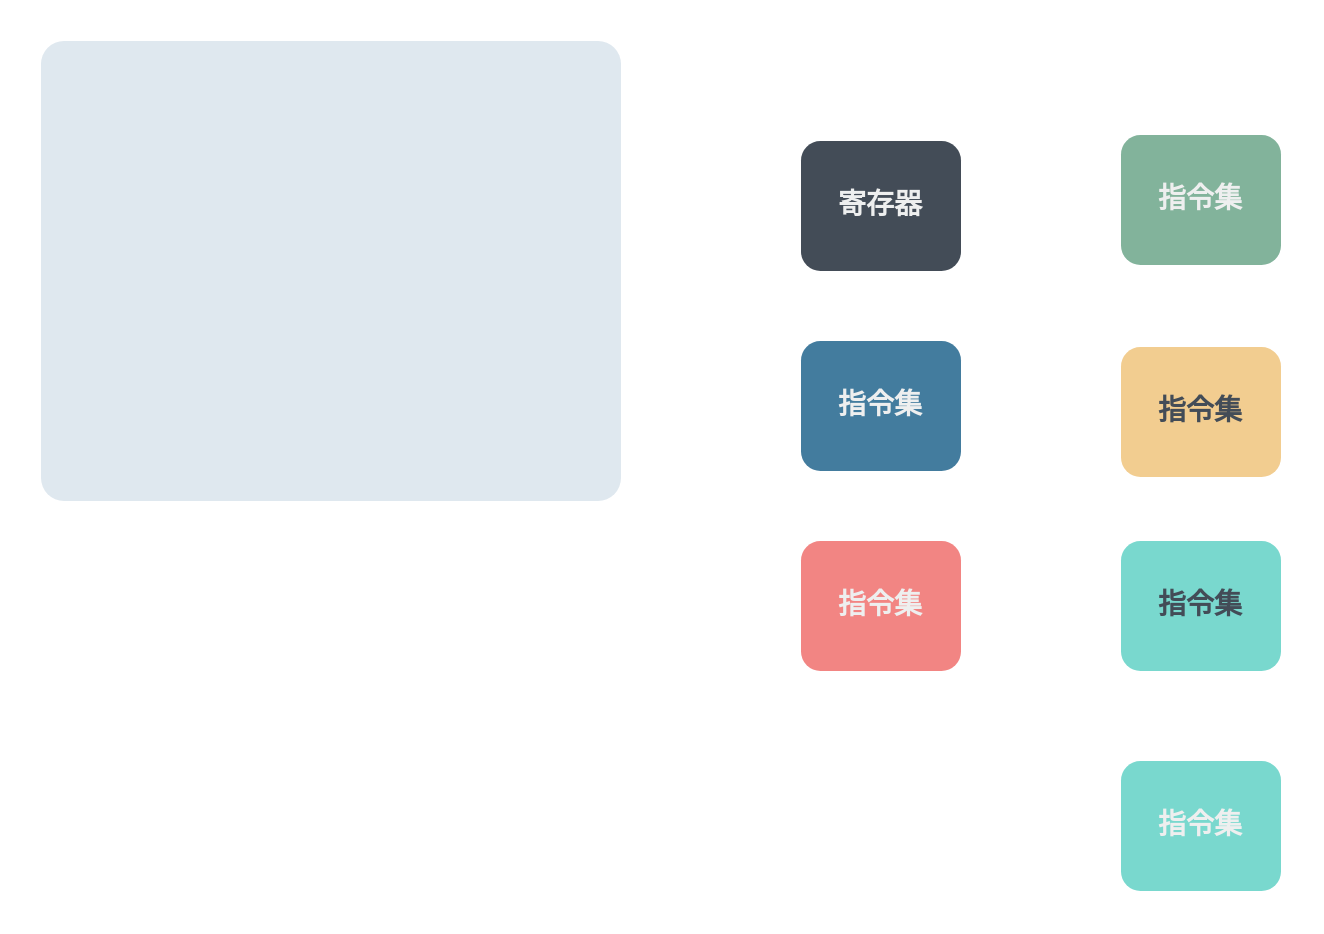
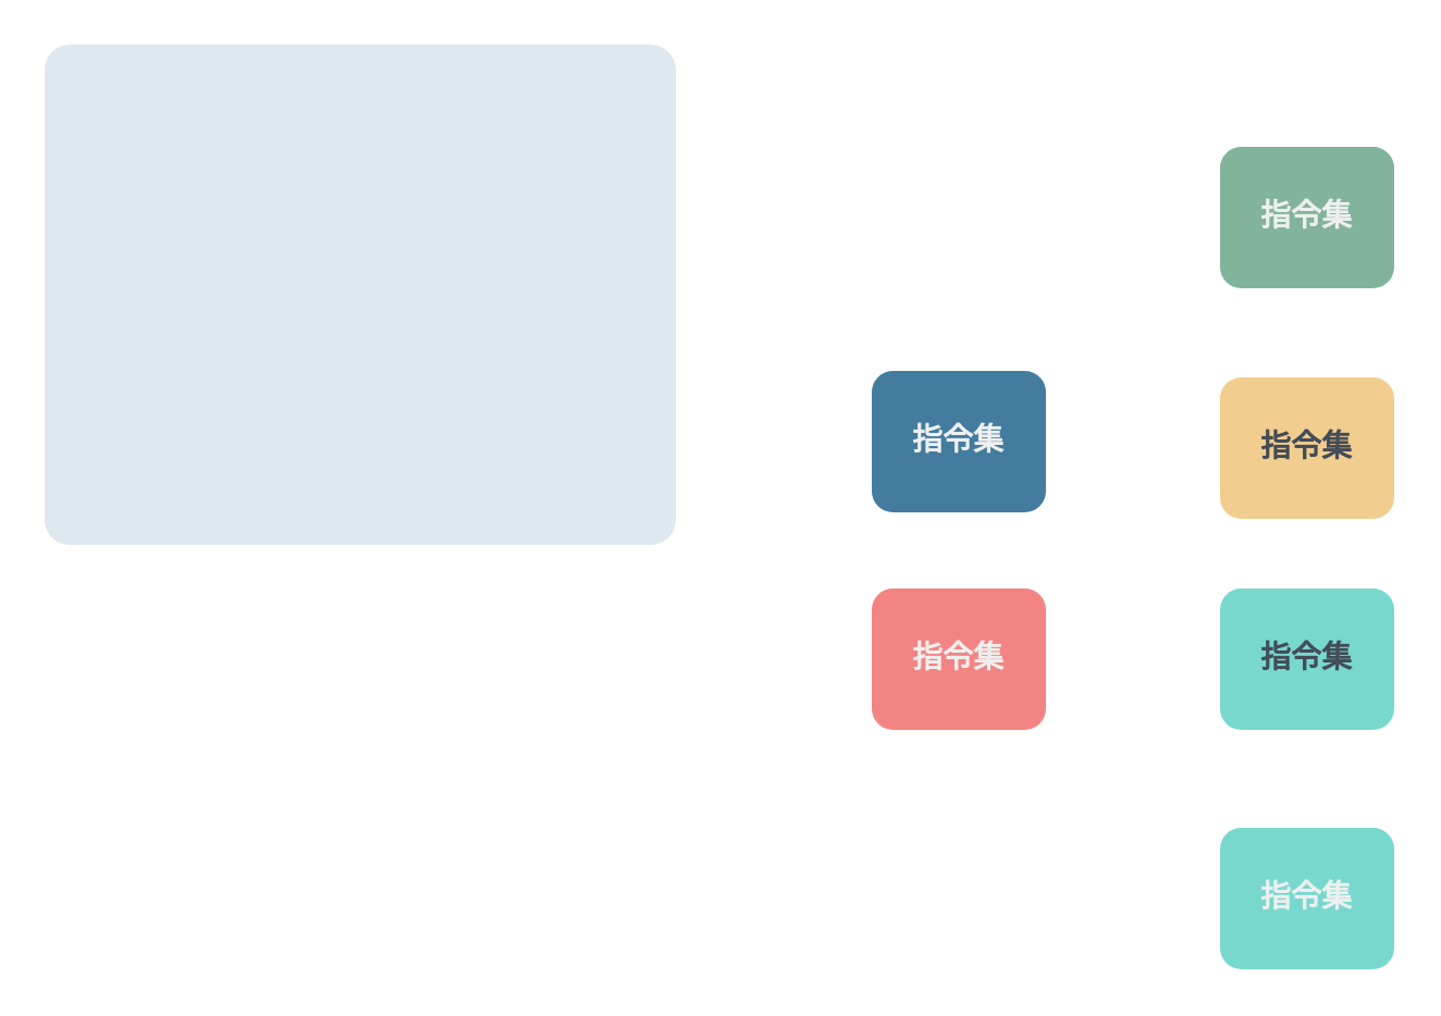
- <mxCell id="3" value="寄存器" style="rounded=1;whiteSpace=wrap;html=1;fillColor=#434C57;fontColor=#EEEFEF;fontFamily=Lucida Console;strokeColor=none;fontSize=14;fontStyle=1" vertex="1" parent="1"><mxGeometry x="400" y="70" width="80" height="65" as="geometry" /></mxCell>
